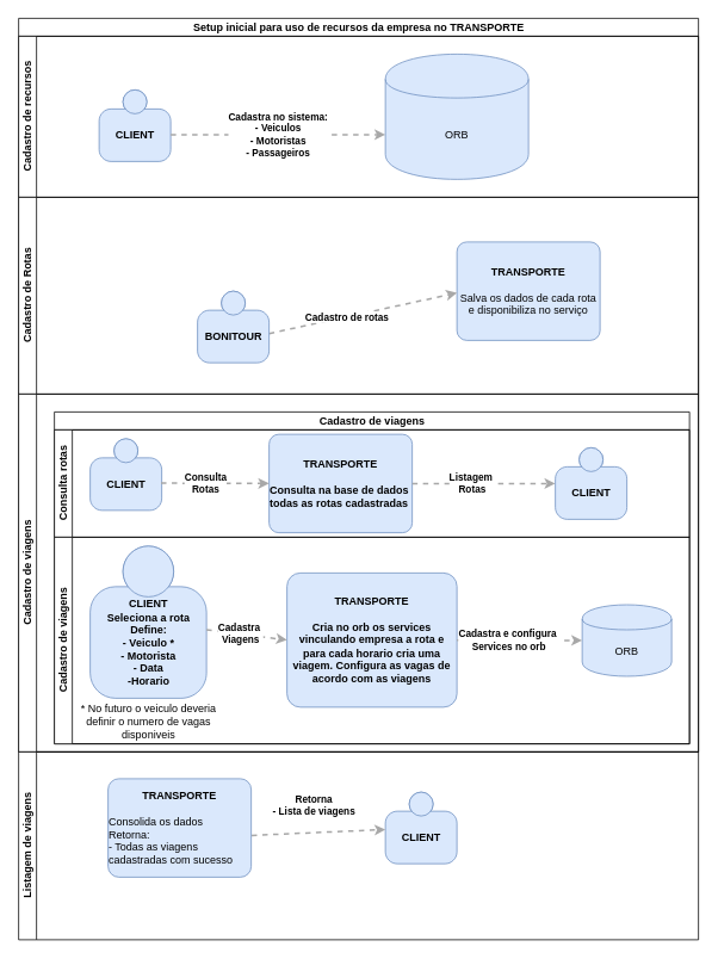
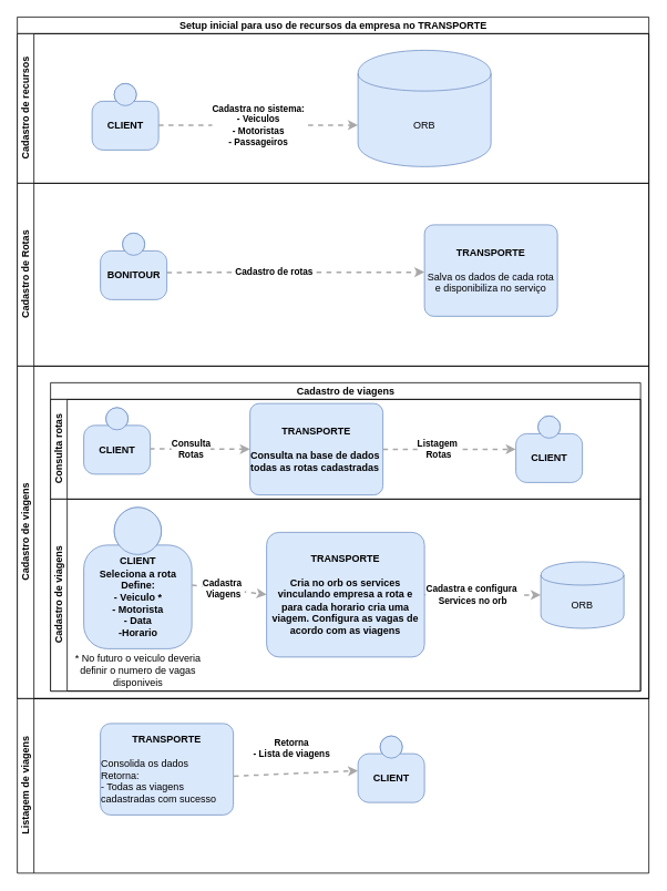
- <mxCell id="11" value="&lt;b&gt;BONITOUR&lt;/b&gt;" style="html=1;dashed=0;whitespace=wrap;fillColor=#DAE8FC;strokeColor=#6C8EBF;shape=mxgraph.c4.person;align=center;points=[[0.5,0,0],[1,0.5,0],[1,0.75,0],[0.75,1,0],[0.5,1,0],[0.25,1,0],[0,0.75,0],[0,0.5,0]];" vertex="1" parent="7"><mxGeometry x="200" y="105" width="80" height="80" as="geometry" /></mxCell>
+ <mxCell id="11" value="&lt;b&gt;BONITOUR&lt;/b&gt;" style="html=1;dashed=0;whitespace=wrap;fillColor=#DAE8FC;strokeColor=#6C8EBF;shape=mxgraph.c4.person;align=center;points=[[0.5,0,0],[1,0.5,0],[1,0.75,0],[0.75,1,0],[0.5,1,0],[0.25,1,0],[0,0.75,0],[0,0.5,0]];" vertex="1" parent="7"><mxGeometry x="100" y="60" width="80" height="80" as="geometry" /></mxCell>
